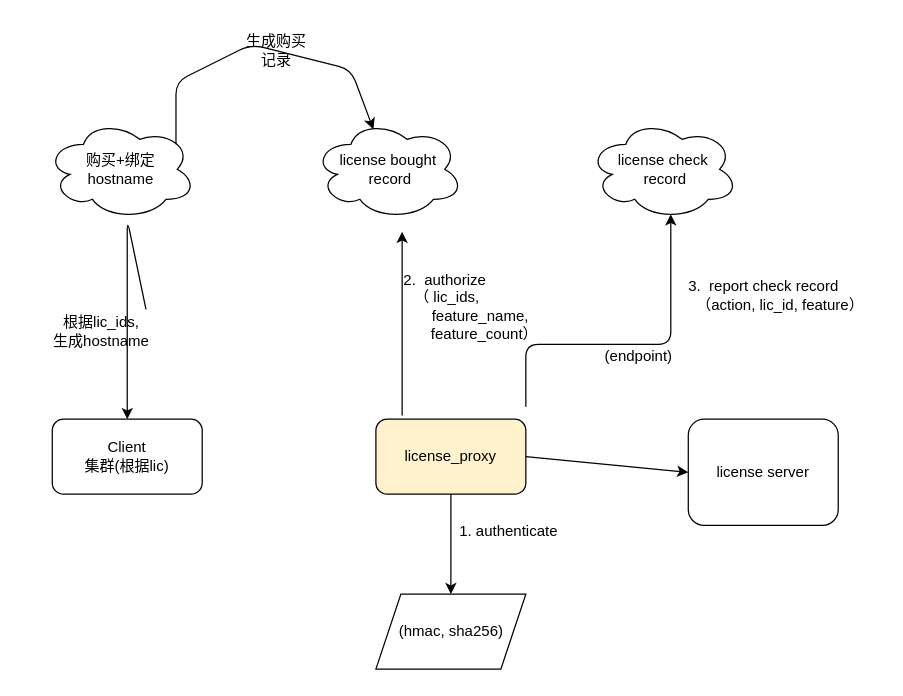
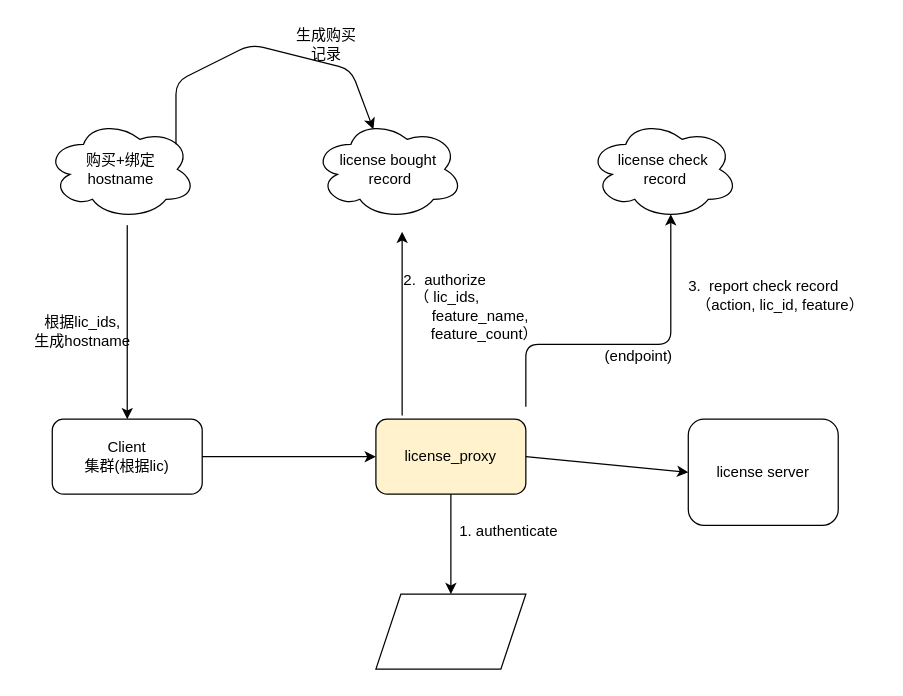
- <mxCell id="22" value="生成购买&lt;br&gt;记录" style="text;html=1;align=center;verticalAlign=middle;resizable=0;points=[];autosize=1;strokeColor=none;" vertex="1" parent="1"><mxGeometry x="190" y="25" width="60" height="30" as="geometry" /></mxCell>
+ <mxCell id="22" value="生成购买&lt;br&gt;记录" style="text;html=1;align=center;verticalAlign=middle;resizable=0;points=[];autosize=1;strokeColor=none;" vertex="1" parent="1"><mxGeometry x="230" y="20" width="60" height="30" as="geometry" /></mxCell>
- <mxCell id="3" value="根据lic_ids, &lt;br&gt;生成hostname" style="text;html=1;align=center;verticalAlign=middle;resizable=0;points=[];autosize=1;strokeColor=none;" vertex="1" parent="1"><mxGeometry x="35" y="250" width="90" height="30" as="geometry" /></mxCell>
+ <mxCell id="3" value="根据lic_ids, &lt;br&gt;生成hostname" style="text;html=1;align=center;verticalAlign=middle;resizable=0;points=[];autosize=1;strokeColor=none;" vertex="1" parent="1"><mxGeometry x="20" y="250" width="90" height="30" as="geometry" /></mxCell>
+ <mxCell id="6" value="" style="endArrow=classic;html=1;exitX=1;exitY=0.5;exitDx=0;exitDy=0;" edge="1" parent="1" source="5" target="7"><mxGeometry width="50" height="50" relative="1" as="geometry"><mxPoint x="370" y="375" as="sourcePoint" /><mxPoint x="260" y="365" as="targetPoint" /></mxGeometry></mxCell>
- <mxCell id="15" value="(hmac, sha256)" style="text;html=1;align=center;verticalAlign=middle;resizable=0;points=[];autosize=1;strokeColor=none;" vertex="1" parent="1"><mxGeometry x="310" y="495" width="100" height="20" as="geometry" /></mxCell>
